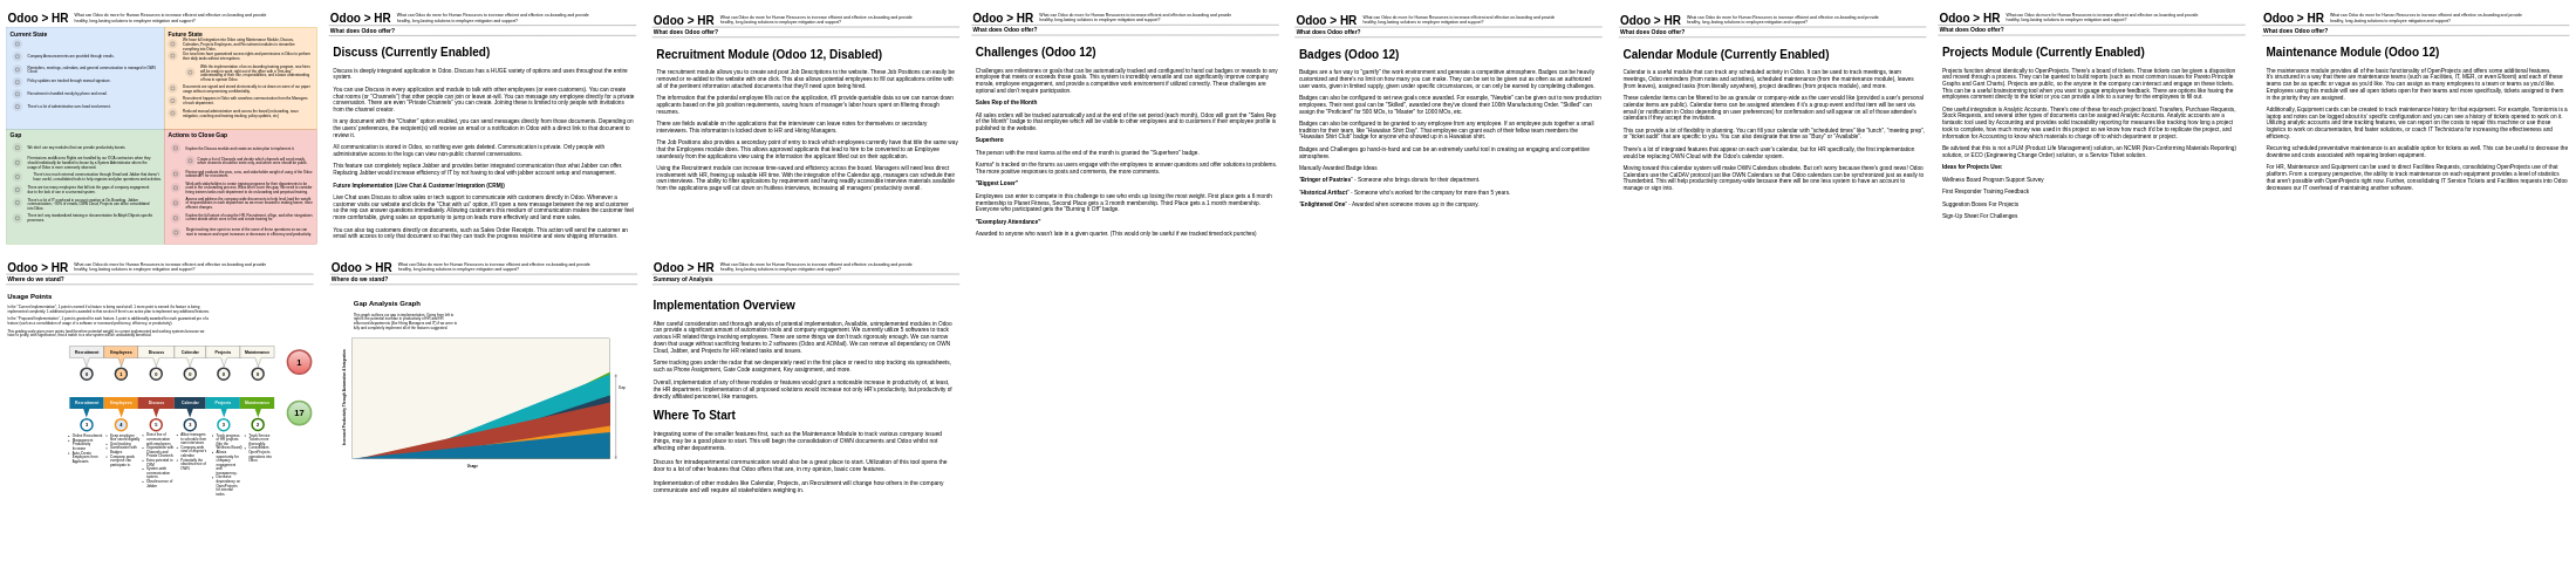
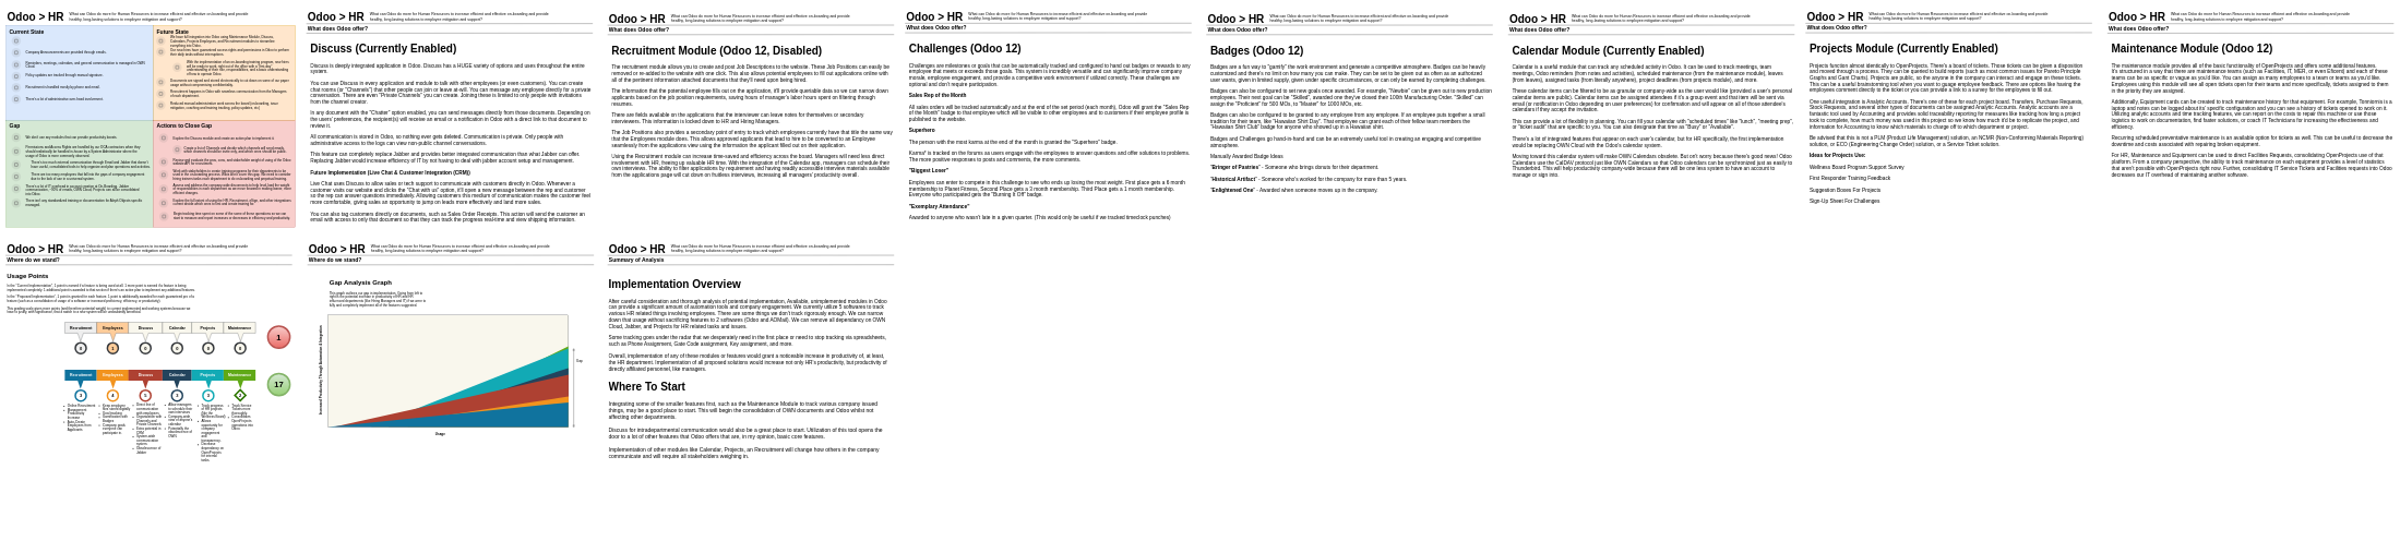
- <mxCell id="63" value="There are too many employees that fall into the gaps of company engagement due to the lack of use in a universal system." style="text;html=1;strokeColor=none;fillColor=none;align=left;verticalAlign=middle;whiteSpace=wrap;rounded=0;fontSize=12;" parent="1" vertex="1"><mxGeometry x="92" y="632" width="440" height="30" as="geometry" /></mxCell>
+ <mxCell id="63" value="There are too many employees that fall into the gaps of company engagement due to the lack of use in a universal system." style="text;html=1;strokeColor=none;fillColor=none;align=left;verticalAlign=middle;whiteSpace=wrap;rounded=0;fontSize=12;" parent="1" vertex="1"><mxGeometry x="112" y="632" width="440" height="30" as="geometry" /></mxCell>
- <mxCell id="69" value="There isn't any standardized training or documentation for Aleph Objects specific processes." style="text;html=1;strokeColor=none;fillColor=none;align=left;verticalAlign=middle;whiteSpace=wrap;rounded=0;fontSize=12;" parent="1" vertex="1"><mxGeometry x="92" y="729" width="440" height="30" as="geometry" /></mxCell>
+ <mxCell id="69" value="There isn't any standardized training or documentation for Aleph Objects specific managed." style="text;html=1;strokeColor=none;fillColor=none;align=left;verticalAlign=middle;whiteSpace=wrap;rounded=0;fontSize=12;" parent="1" vertex="1"><mxGeometry x="92" y="729" width="440" height="30" as="geometry" /></mxCell>
- <mxCell id="171" value="&lt;font color=&quot;#000000&quot;&gt;2&lt;/font&gt;" style="ellipse;whiteSpace=wrap;html=1;aspect=fixed;shadow=0;strokeColor=#2D7600;strokeWidth=6;fillColor=none;fontSize=16;fontColor=#ffffff;align=center;fontStyle=1" parent="1" vertex="1"><mxGeometry x="860" y="1428.5" width="40" height="40" as="geometry" /></mxCell>
+ <mxCell id="171" value="&lt;font color=&quot;#000000&quot;&gt;2&lt;/font&gt;" style="rhombus;whiteSpace=wrap;html=1;aspect=fixed;shadow=0;strokeColor=#2D7600;strokeWidth=6;fillColor=none;fontSize=16;fontColor=#ffffff;align=center;fontStyle=1;" parent="1" vertex="1"><mxGeometry x="860" y="1428.5" width="40" height="40" as="geometry" /></mxCell>
- <mxCell id="141" value="4" style="ellipse;whiteSpace=wrap;html=1;aspect=fixed;shadow=0;strokeColor=#F2931E;strokeWidth=6;fillColor=#dae8fc;fontSize=16;fontColor=#000000;align=center;fontStyle=1;" parent="1" vertex="1"><mxGeometry x="393" y="1429.5" width="40" height="40" as="geometry" /></mxCell>
+ <mxCell id="141" value="4" style="ellipse;whiteSpace=wrap;html=1;aspect=fixed;shadow=0;strokeColor=#F2931E;strokeWidth=6;fillColor=#FFFFFF;fontSize=16;fontColor=#000000;align=center;fontStyle=1" parent="1" vertex="1"><mxGeometry x="393" y="1429.5" width="40" height="40" as="geometry" /></mxCell>
